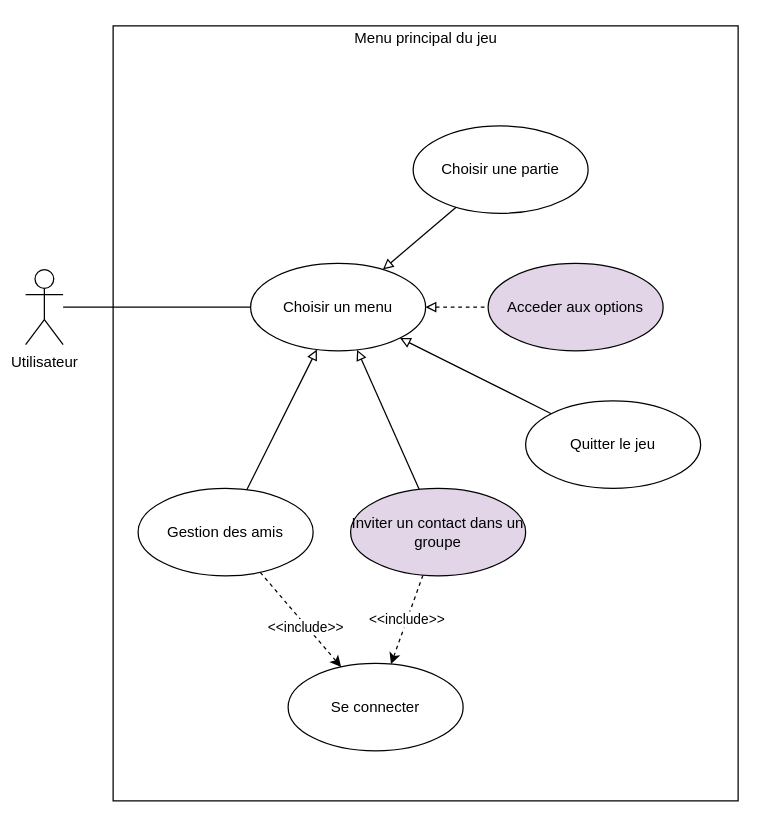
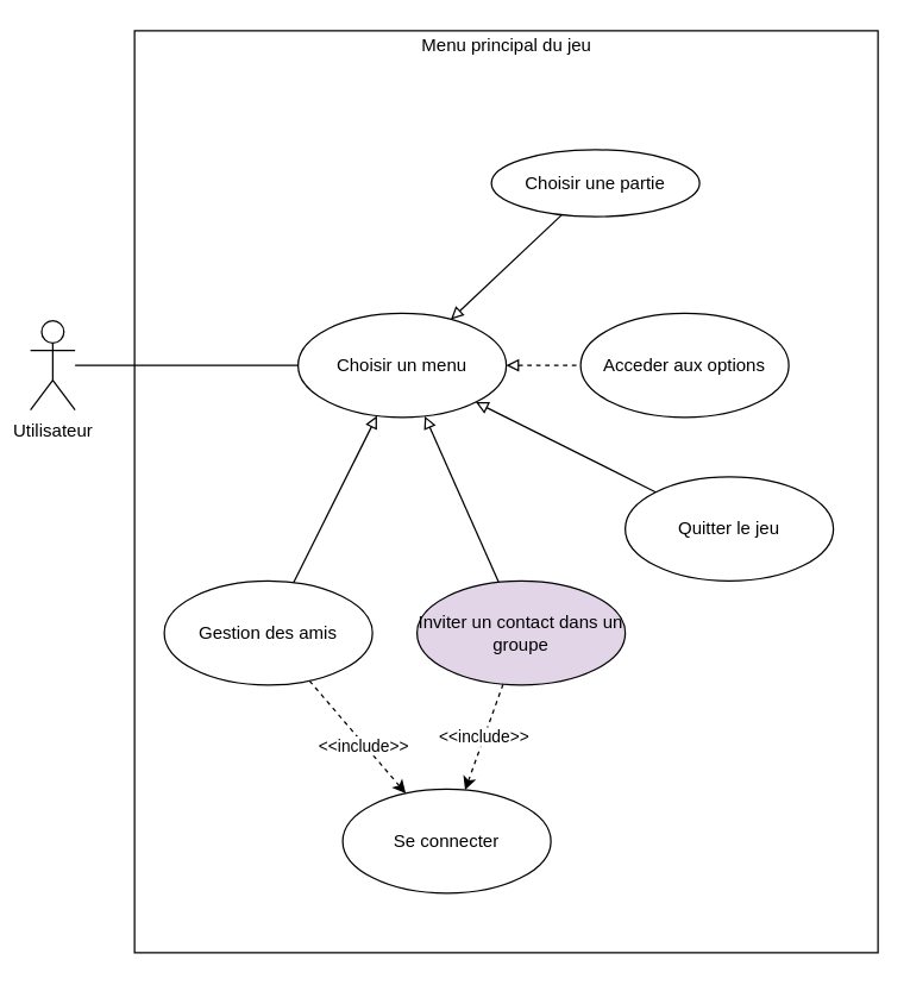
- <mxCell id="6" value="Choisir une partie" style="ellipse;whiteSpace=wrap;html=1;" parent="1" vertex="1"><mxGeometry x="330" y="100" width="140" height="70" as="geometry" /></mxCell>
+ <mxCell id="6" value="Choisir une partie" style="ellipse;whiteSpace=wrap;html=1;" parent="1" vertex="1"><mxGeometry x="330" y="100" width="140" height="45" as="geometry" /></mxCell>
- <mxCell id="5" value="Acceder aux options" style="ellipse;whiteSpace=wrap;html=1;fillColor=#e1d5e7;" parent="1" vertex="1"><mxGeometry x="390" y="210" width="140" height="70" as="geometry" /></mxCell>
+ <mxCell id="5" value="Acceder aux options" style="ellipse;whiteSpace=wrap;html=1;" parent="1" vertex="1"><mxGeometry x="390" y="210" width="140" height="70" as="geometry" /></mxCell>
